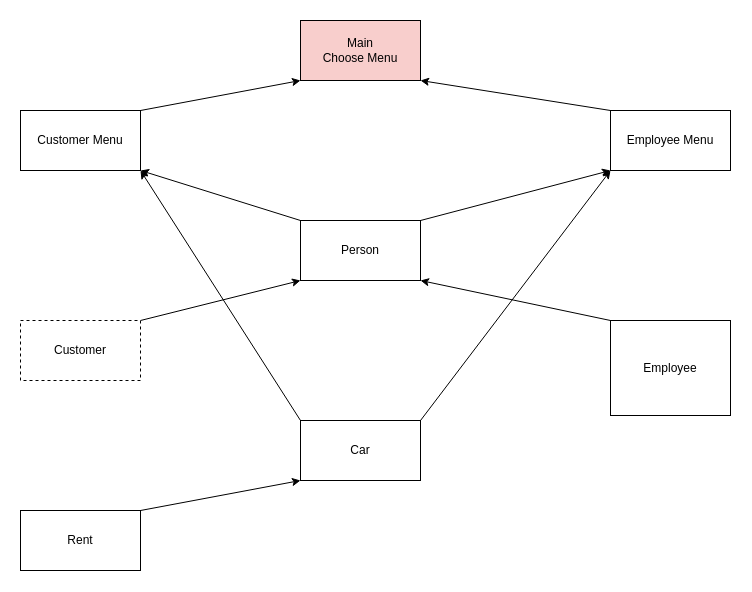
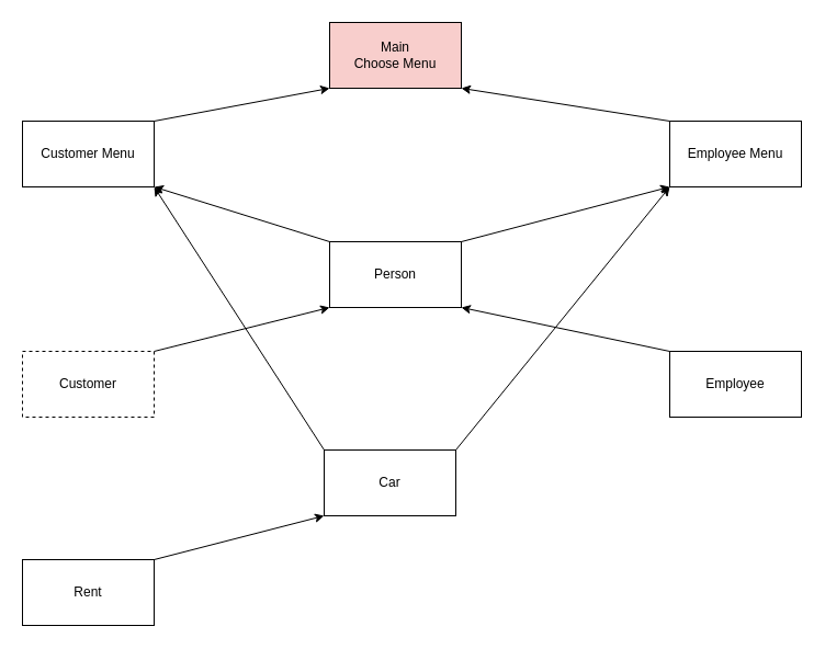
- <mxCell id="15" value="Employee" style="rounded=0;whiteSpace=wrap;html=1;" vertex="1" parent="1"><mxGeometry x="610" y="320" width="120" height="95" as="geometry" /></mxCell>
+ <mxCell id="15" value="Employee" style="rounded=0;whiteSpace=wrap;html=1;" vertex="1" parent="1"><mxGeometry x="610" y="320" width="120" height="60" as="geometry" /></mxCell>
- <mxCell id="9" value="Car" style="rounded=0;whiteSpace=wrap;html=1;" vertex="1" parent="1"><mxGeometry x="300" y="420" width="120" height="60" as="geometry" /></mxCell>
+ <mxCell id="9" value="Car" style="rounded=0;whiteSpace=wrap;html=1;" vertex="1" parent="1"><mxGeometry x="295" y="410" width="120" height="60" as="geometry" /></mxCell>
